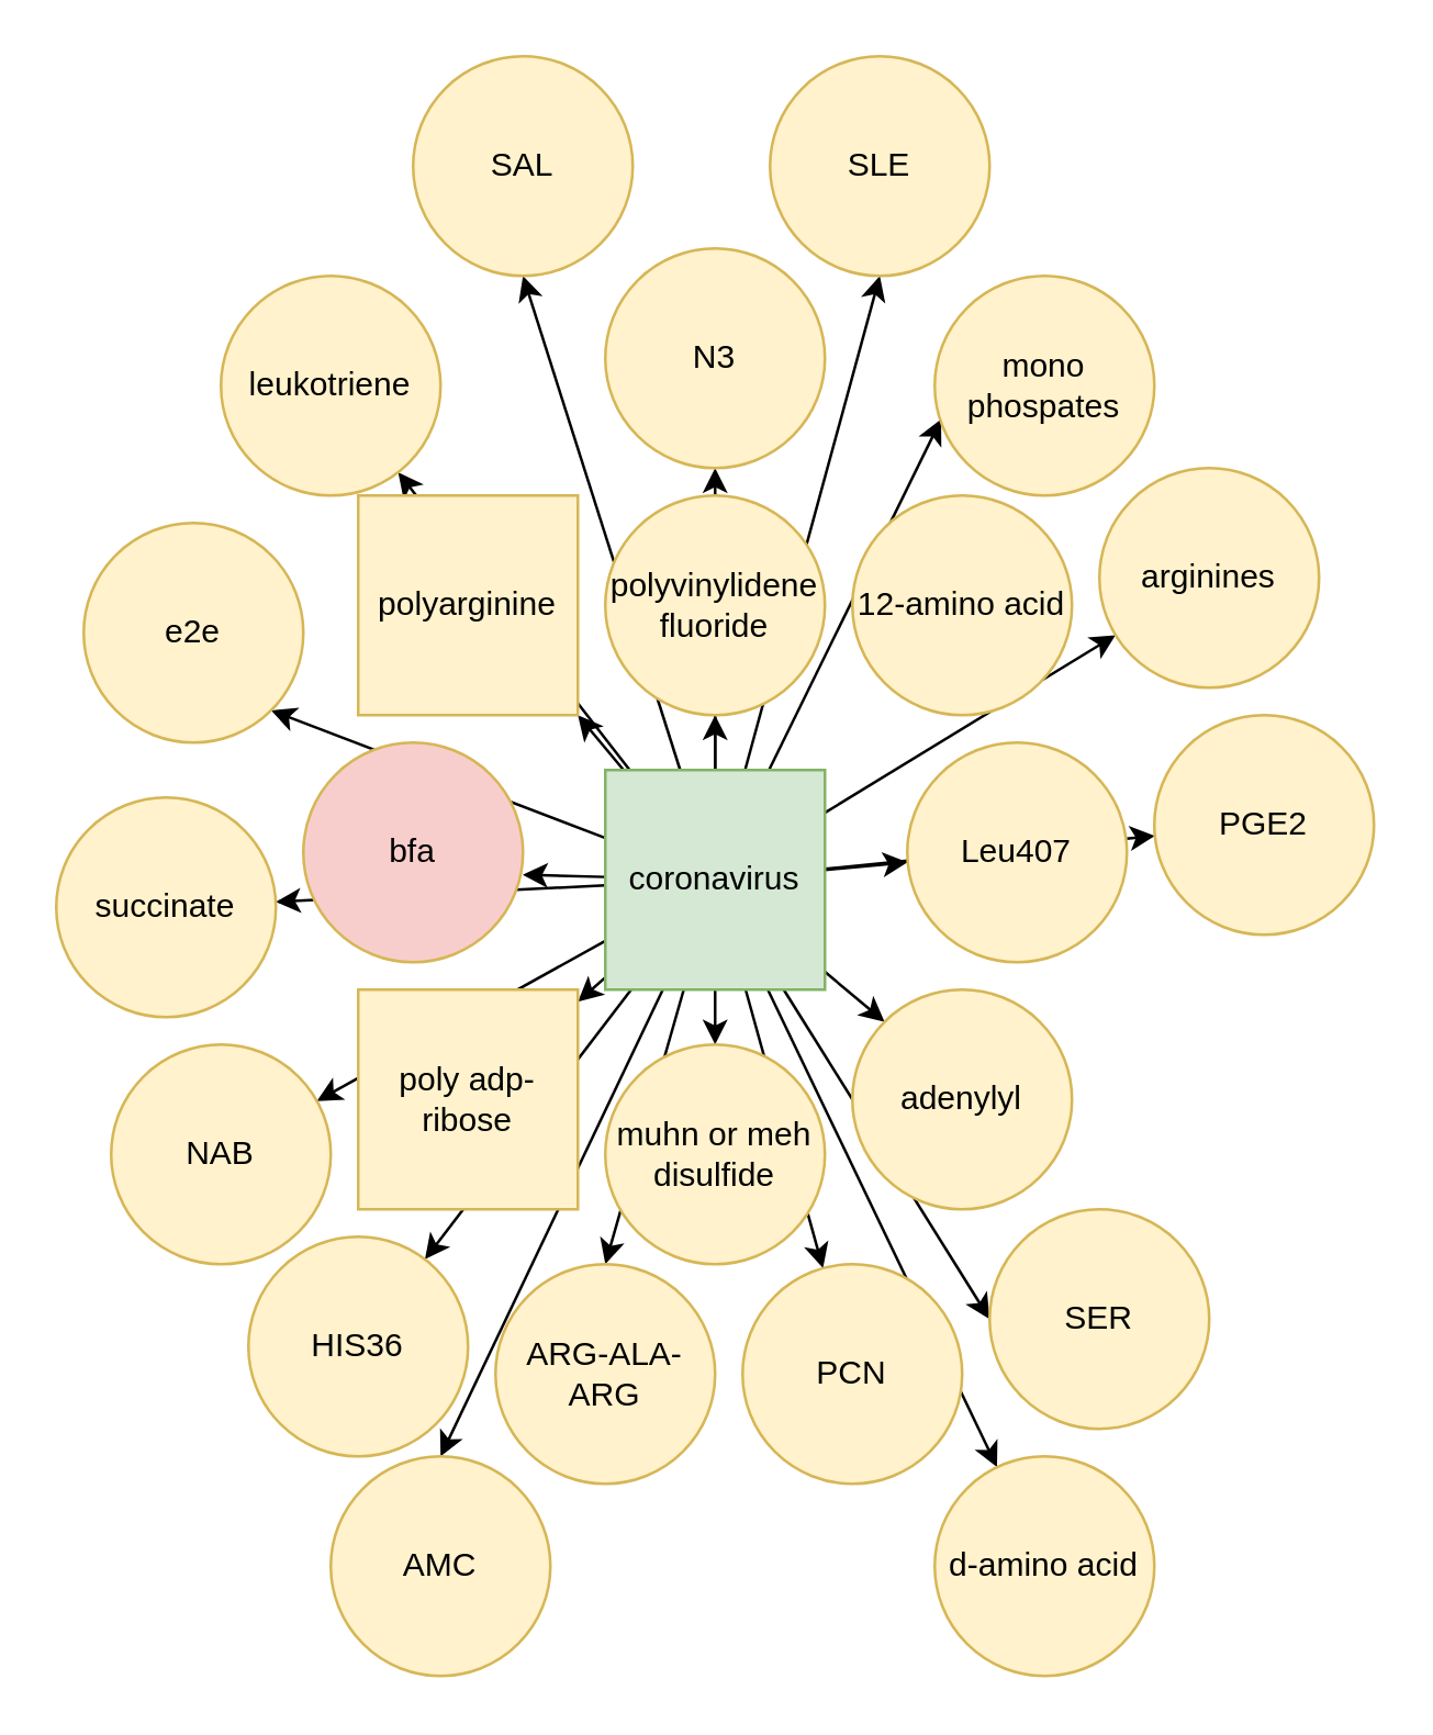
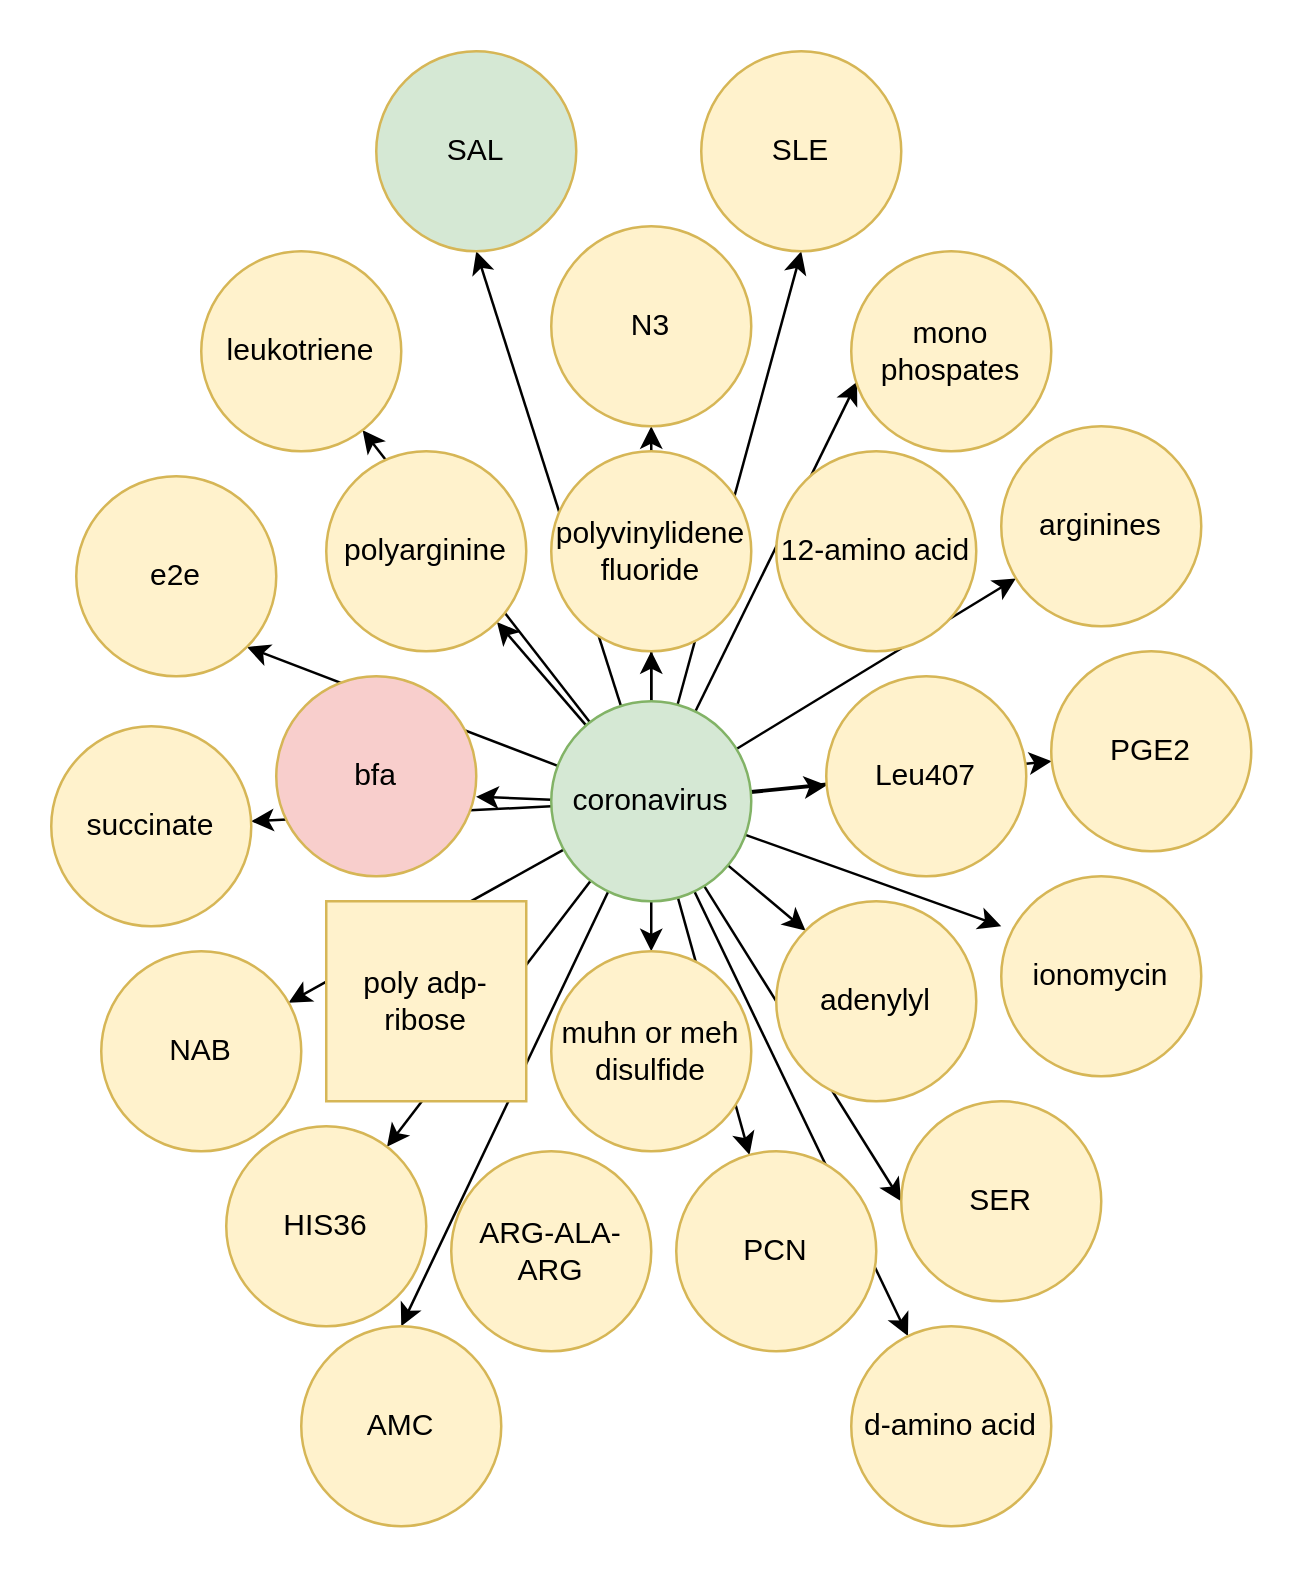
- <mxCell id="35" value="SAL" style="ellipse;whiteSpace=wrap;html=1;aspect=fixed;fillColor=#fff2cc;strokeColor=#d6b656;" vertex="1" parent="1"><mxGeometry x="150" y="20" width="80" height="80" as="geometry" /></mxCell>
+ <mxCell id="35" value="SAL" style="ellipse;whiteSpace=wrap;html=1;aspect=fixed;fillColor=#d5e8d4;strokeColor=#d6b656;" vertex="1" parent="1"><mxGeometry x="150" y="20" width="80" height="80" as="geometry" /></mxCell>
- <mxCell id="34" value="polyarginine" style="whiteSpace=wrap;html=1;aspect=fixed;fillColor=#fff2cc;strokeColor=#d6b656;rounded=0;" vertex="1" parent="1"><mxGeometry x="130" y="180" width="80" height="80" as="geometry" /></mxCell>
+ <mxCell id="34" value="polyarginine" style="ellipse;whiteSpace=wrap;html=1;aspect=fixed;fillColor=#fff2cc;strokeColor=#d6b656;" vertex="1" parent="1"><mxGeometry x="130" y="180" width="80" height="80" as="geometry" /></mxCell>
- <mxCell id="26" value="coronavirus" style="whiteSpace=wrap;html=1;aspect=fixed;fillColor=#d5e8d4;strokeColor=#82b366;rounded=0;" vertex="1" parent="1"><mxGeometry x="220" y="280" width="80" height="80" as="geometry" /></mxCell>
+ <mxCell id="26" value="coronavirus" style="ellipse;whiteSpace=wrap;html=1;aspect=fixed;fillColor=#d5e8d4;strokeColor=#82b366;" vertex="1" parent="1"><mxGeometry x="220" y="280" width="80" height="80" as="geometry" /></mxCell>
+ <mxCell id="22" style="edgeStyle=none;rounded=0;orthogonalLoop=1;jettySize=auto;html=1;entryX=0;entryY=0.25;entryDx=0;entryDy=0;entryPerimeter=0;" edge="1" parent="1" source="26" target="38"><mxGeometry relative="1" as="geometry" /></mxCell>
- <mxCell id="12" style="edgeStyle=none;rounded=0;orthogonalLoop=1;jettySize=auto;html=1;" edge="1" parent="1" source="26" target="33"><mxGeometry relative="1" as="geometry" /></mxCell>
- <mxCell id="15" style="edgeStyle=none;rounded=0;orthogonalLoop=1;jettySize=auto;html=1;entryX=0.5;entryY=0;entryDx=0;entryDy=0;" edge="1" parent="1" source="26" target="43"><mxGeometry relative="1" as="geometry" /></mxCell>
+ <mxCell id="38" value="ionomycin" style="ellipse;whiteSpace=wrap;html=1;aspect=fixed;fillColor=#fff2cc;strokeColor=#d6b656;" vertex="1" parent="1"><mxGeometry x="400" y="350" width="80" height="80" as="geometry" /></mxCell>
